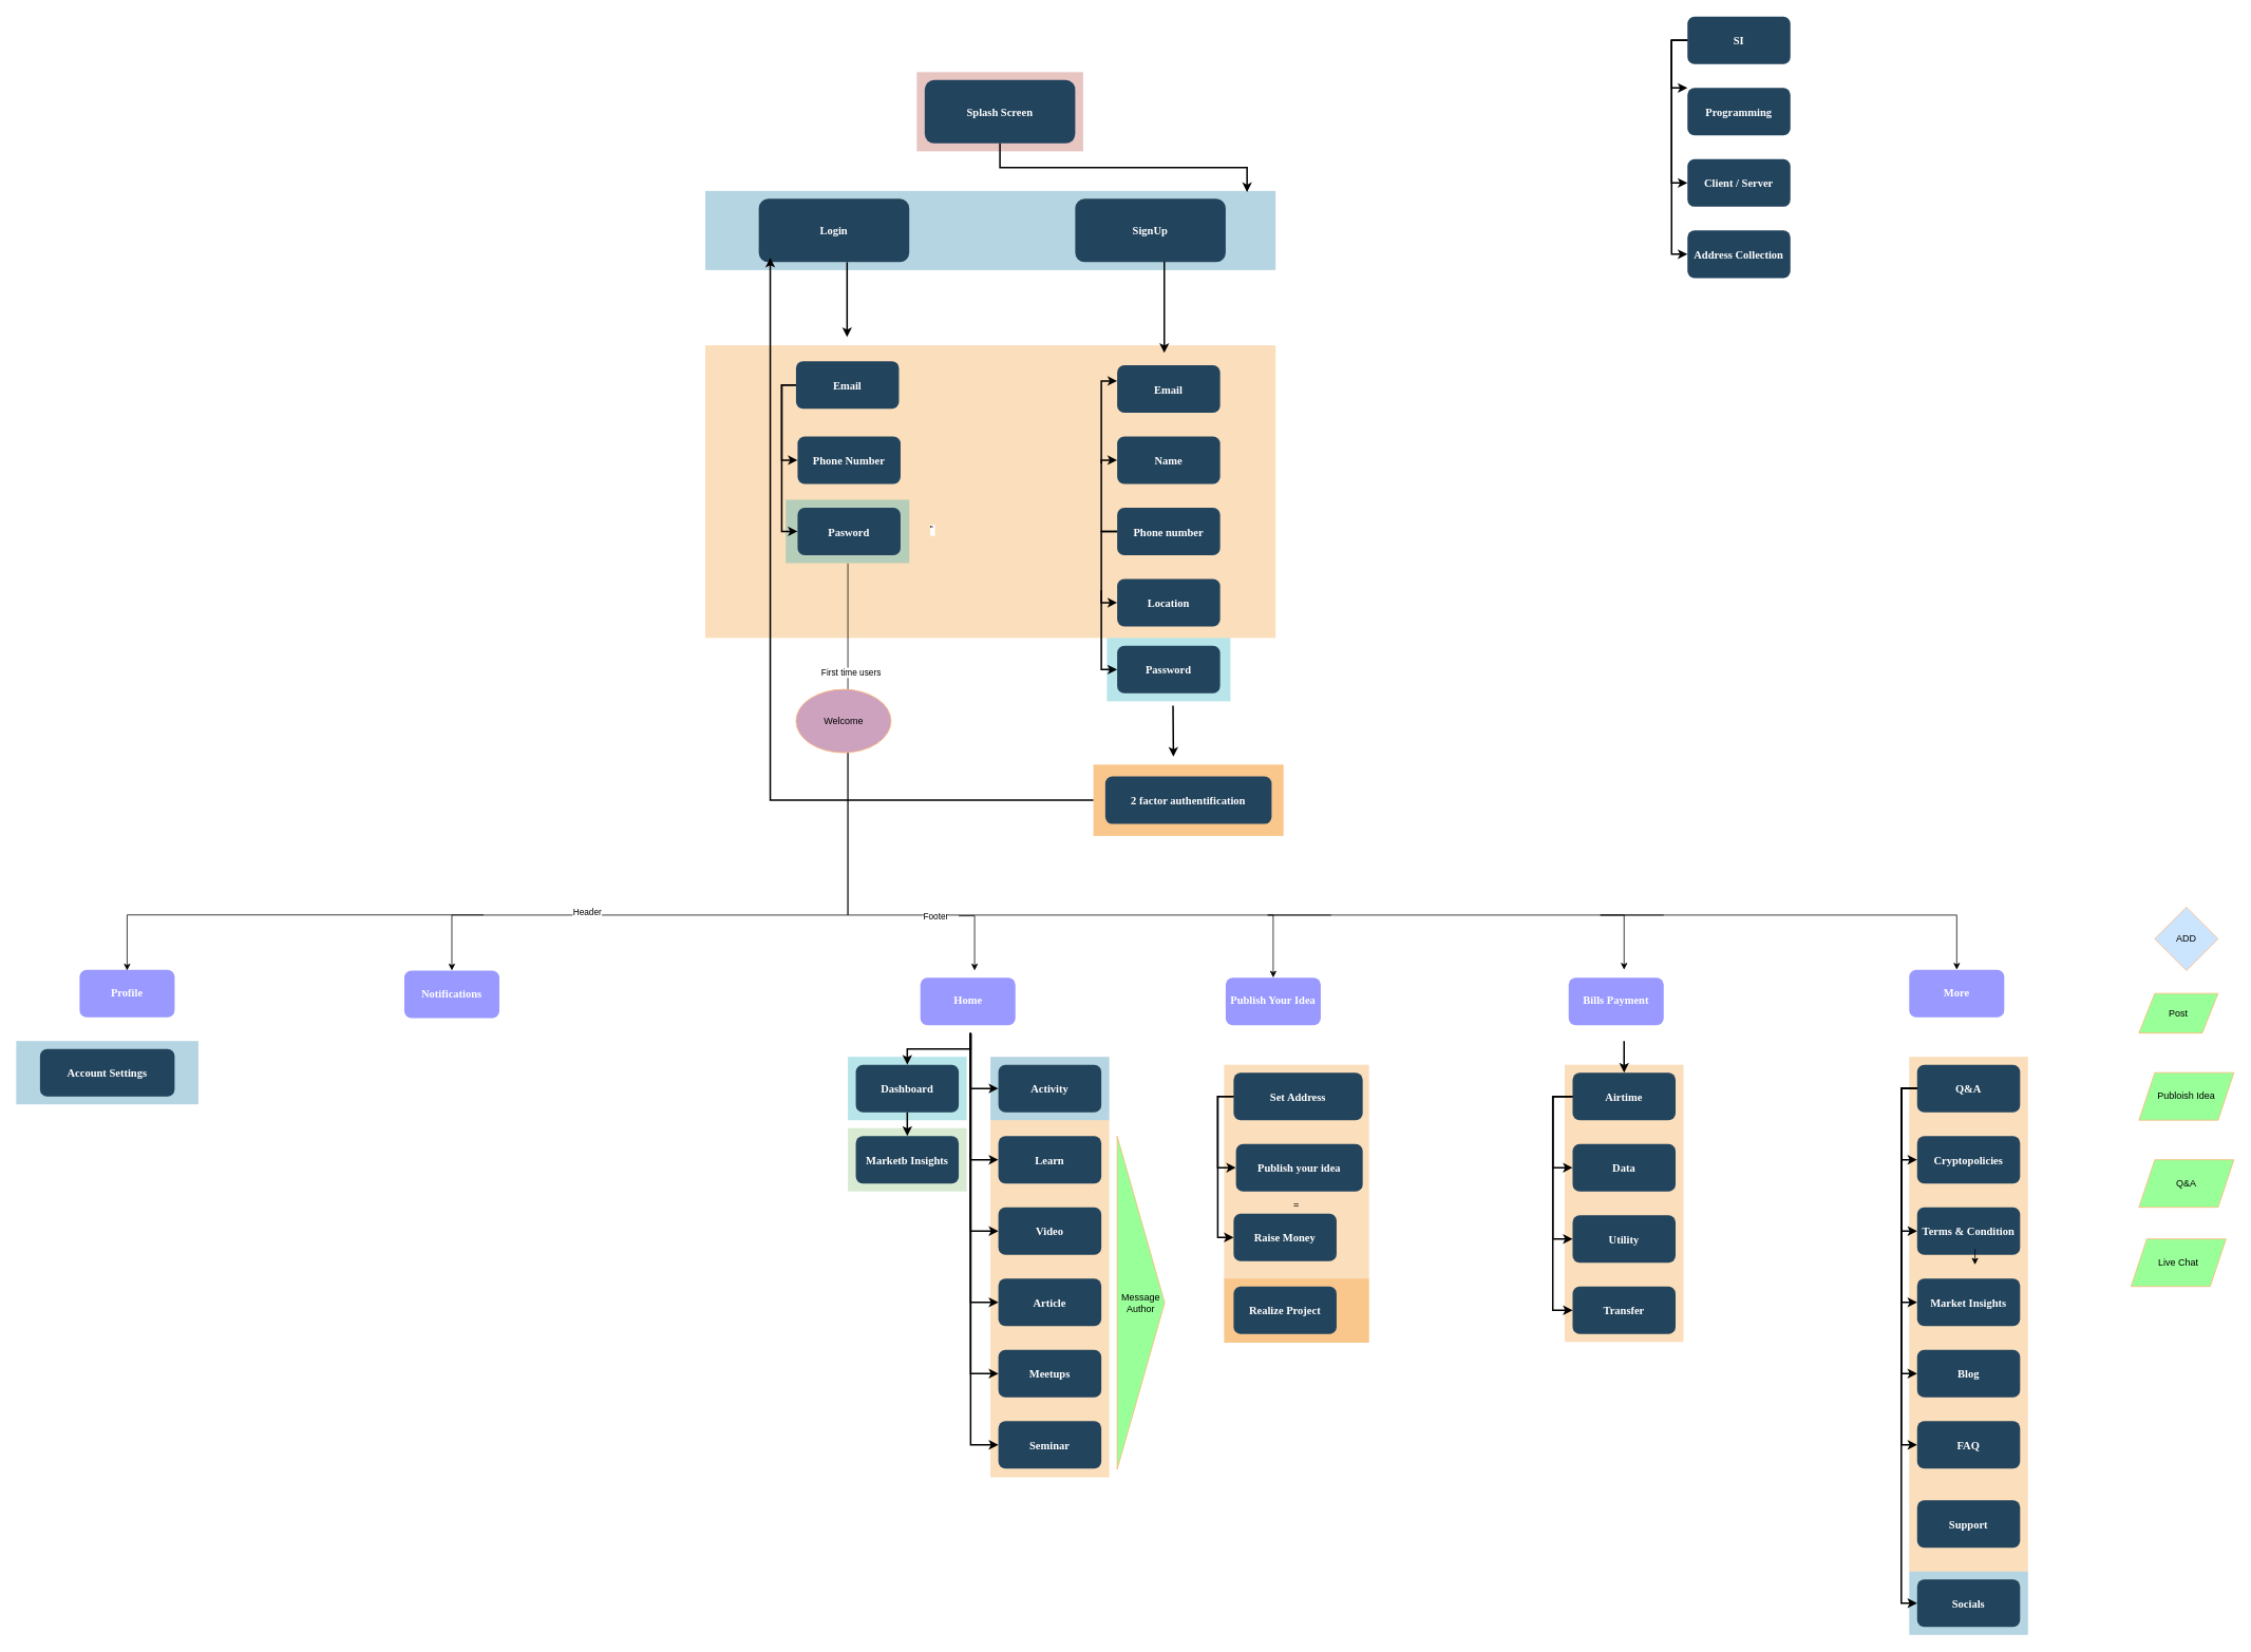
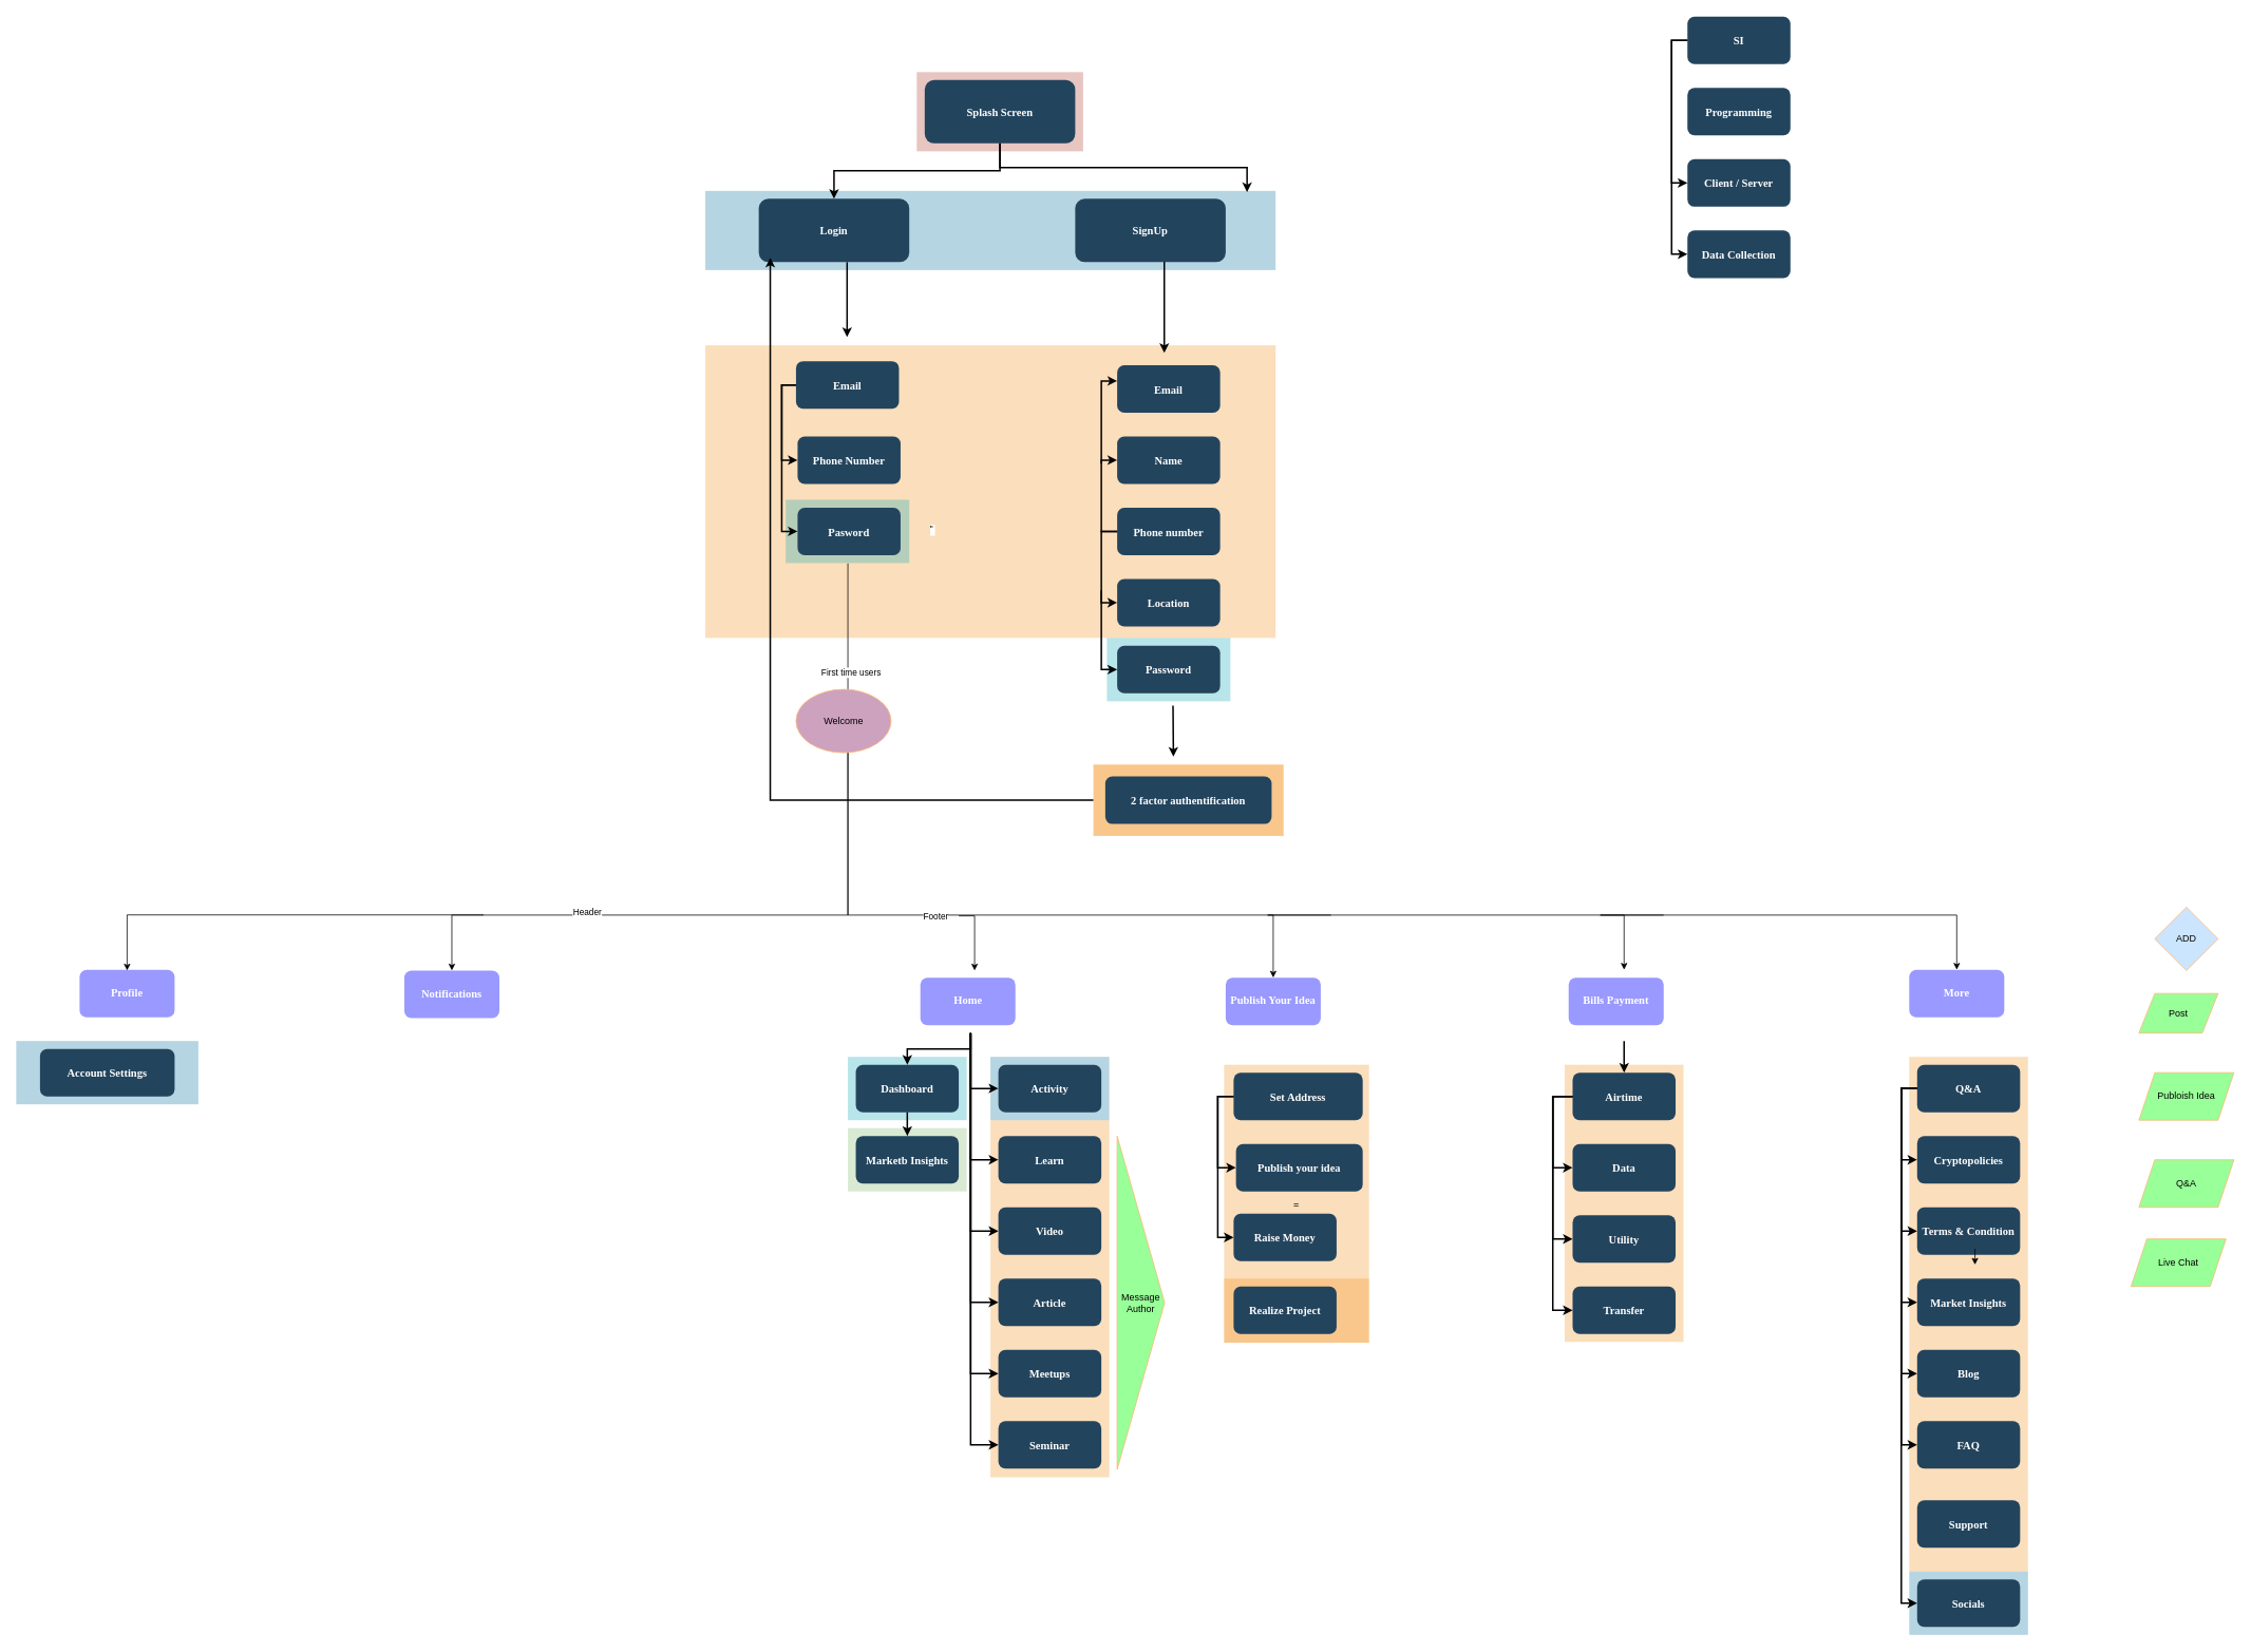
- <mxCell id="60" value="" style="edgeStyle=elbowEdgeStyle;elbow=horizontal;strokeWidth=2;rounded=0" parent="1" source="33" target="34" edge="1"><mxGeometry x="480" y="-214.5" width="100" height="100" as="geometry"><mxPoint x="890" y="-199.5" as="sourcePoint" /><mxPoint x="990" y="-299.5" as="targetPoint" /><Array as="points"><mxPoint x="2110" y="110.5" /></Array></mxGeometry></mxCell>
+ <mxCell id="48" value="" style="edgeStyle=elbowEdgeStyle;elbow=vertical;strokeWidth=2;rounded=0" parent="1" source="15" target="18" edge="1"><mxGeometry x="347" y="225.5" width="100" height="100" as="geometry"><mxPoint x="1272" y="190.5" as="sourcePoint" /><mxPoint x="1877" y="260.5" as="targetPoint" /><Array as="points"><mxPoint x="1262" y="215" /><mxPoint x="1240" y="205" /></Array></mxGeometry></mxCell>
- <mxCell id="36" value="Address Collection" style="rounded=1;fillColor=#23445D;gradientColor=none;strokeColor=none;fontColor=#FFFFFF;fontStyle=1;fontFamily=Tahoma;fontSize=14" parent="1" vertex="1"><mxGeometry x="2130" y="290.5" width="130" height="60" as="geometry" /></mxCell>
+ <mxCell id="36" value="Data Collection" style="rounded=1;fillColor=#23445D;gradientColor=none;strokeColor=none;fontColor=#FFFFFF;fontStyle=1;fontFamily=Tahoma;fontSize=14" parent="1" vertex="1"><mxGeometry x="2130" y="290.5" width="130" height="60" as="geometry" /></mxCell>
